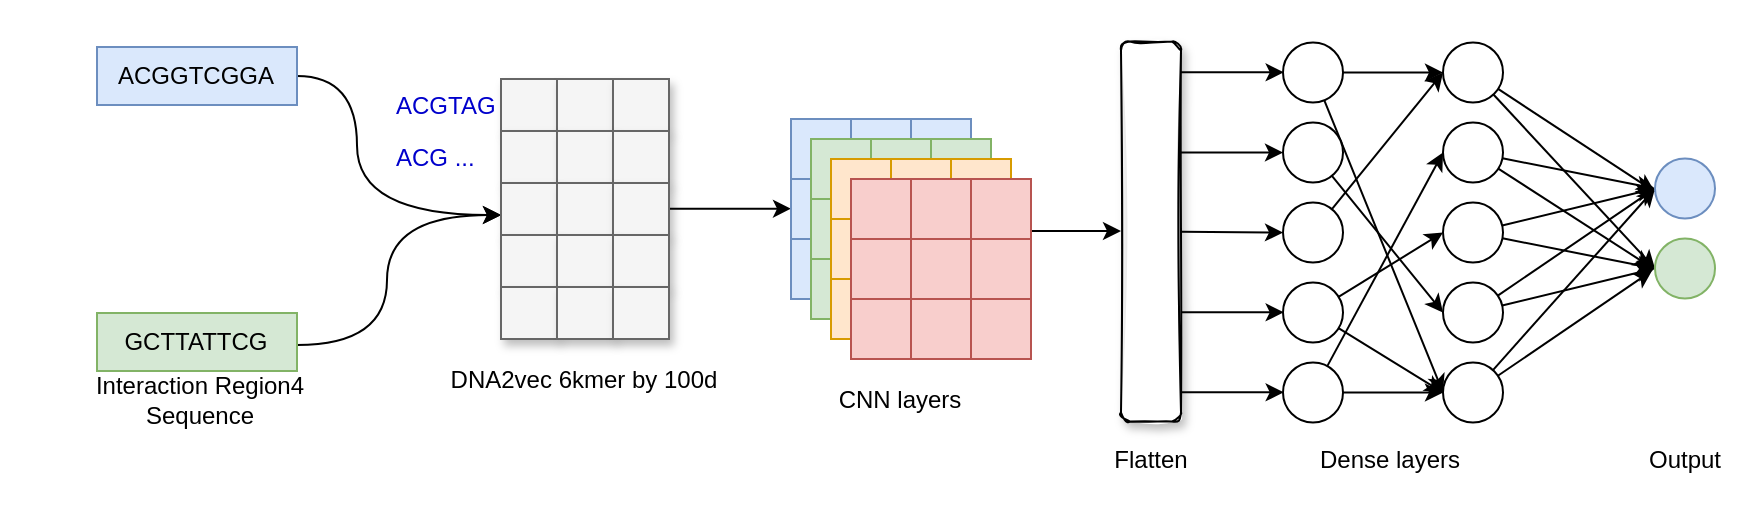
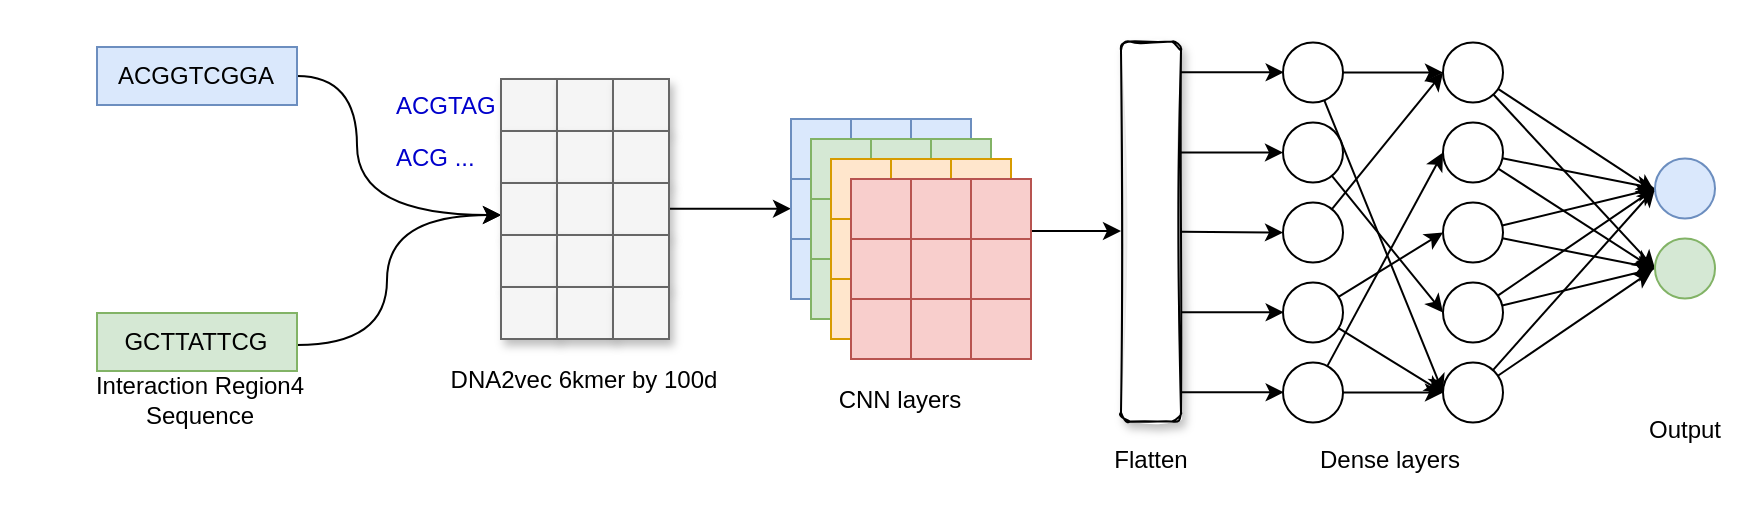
- <mxCell id="94" value="&lt;div&gt;Output&lt;/div&gt;" style="text;html=1;strokeColor=none;fillColor=none;align=center;verticalAlign=middle;whiteSpace=wrap;rounded=0;" vertex="1" parent="1"><mxGeometry x="830.75" y="219.75" width="22.5" height="20" as="geometry" /></mxCell>
+ <mxCell id="94" value="&lt;div&gt;Output&lt;/div&gt;" style="text;html=1;strokeColor=none;fillColor=none;align=center;verticalAlign=middle;whiteSpace=wrap;rounded=0;" vertex="1" parent="1"><mxGeometry x="830.75" y="204.75" width="22.5" height="20" as="geometry" /></mxCell>
